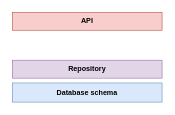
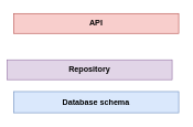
- <mxCell id="4" value="Repository" style="rounded=0;whiteSpace=wrap;html=1;fillColor=#e1d5e7;strokeColor=#9673a6;fontStyle=1" parent="1" vertex="1"><mxGeometry x="20" y="100" width="250" height="30" as="geometry" /></mxCell>
+ <mxCell id="4" value="Repository" style="rounded=0;whiteSpace=wrap;html=1;fillColor=#e1d5e7;strokeColor=#9673a6;fontStyle=1" parent="1" vertex="1"><mxGeometry x="10" y="90" width="250" height="30" as="geometry" /></mxCell>
